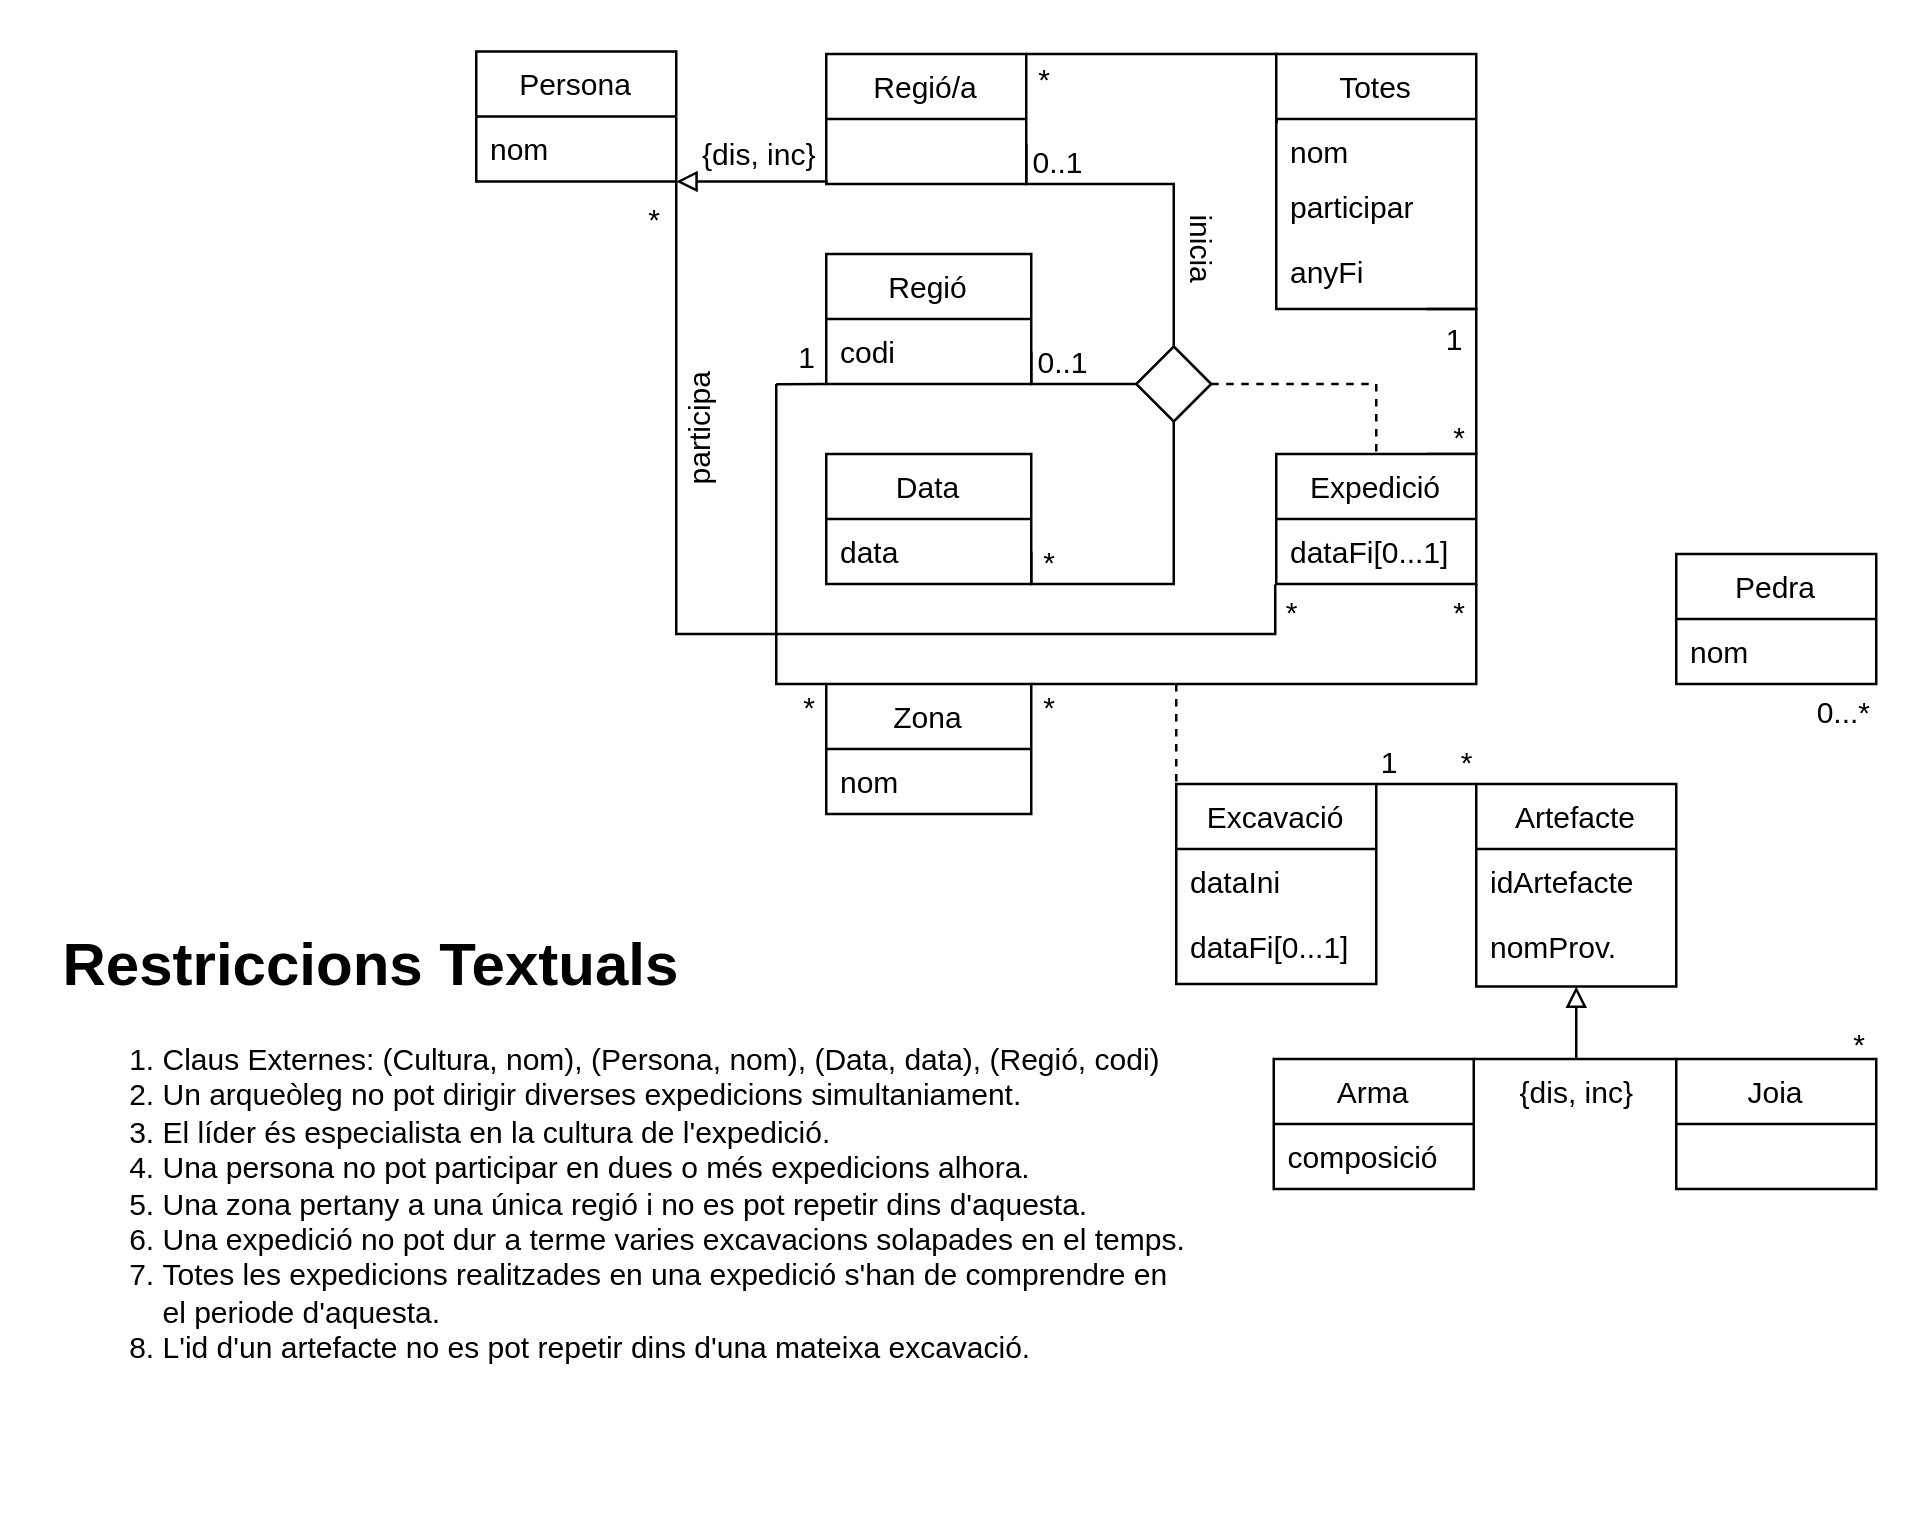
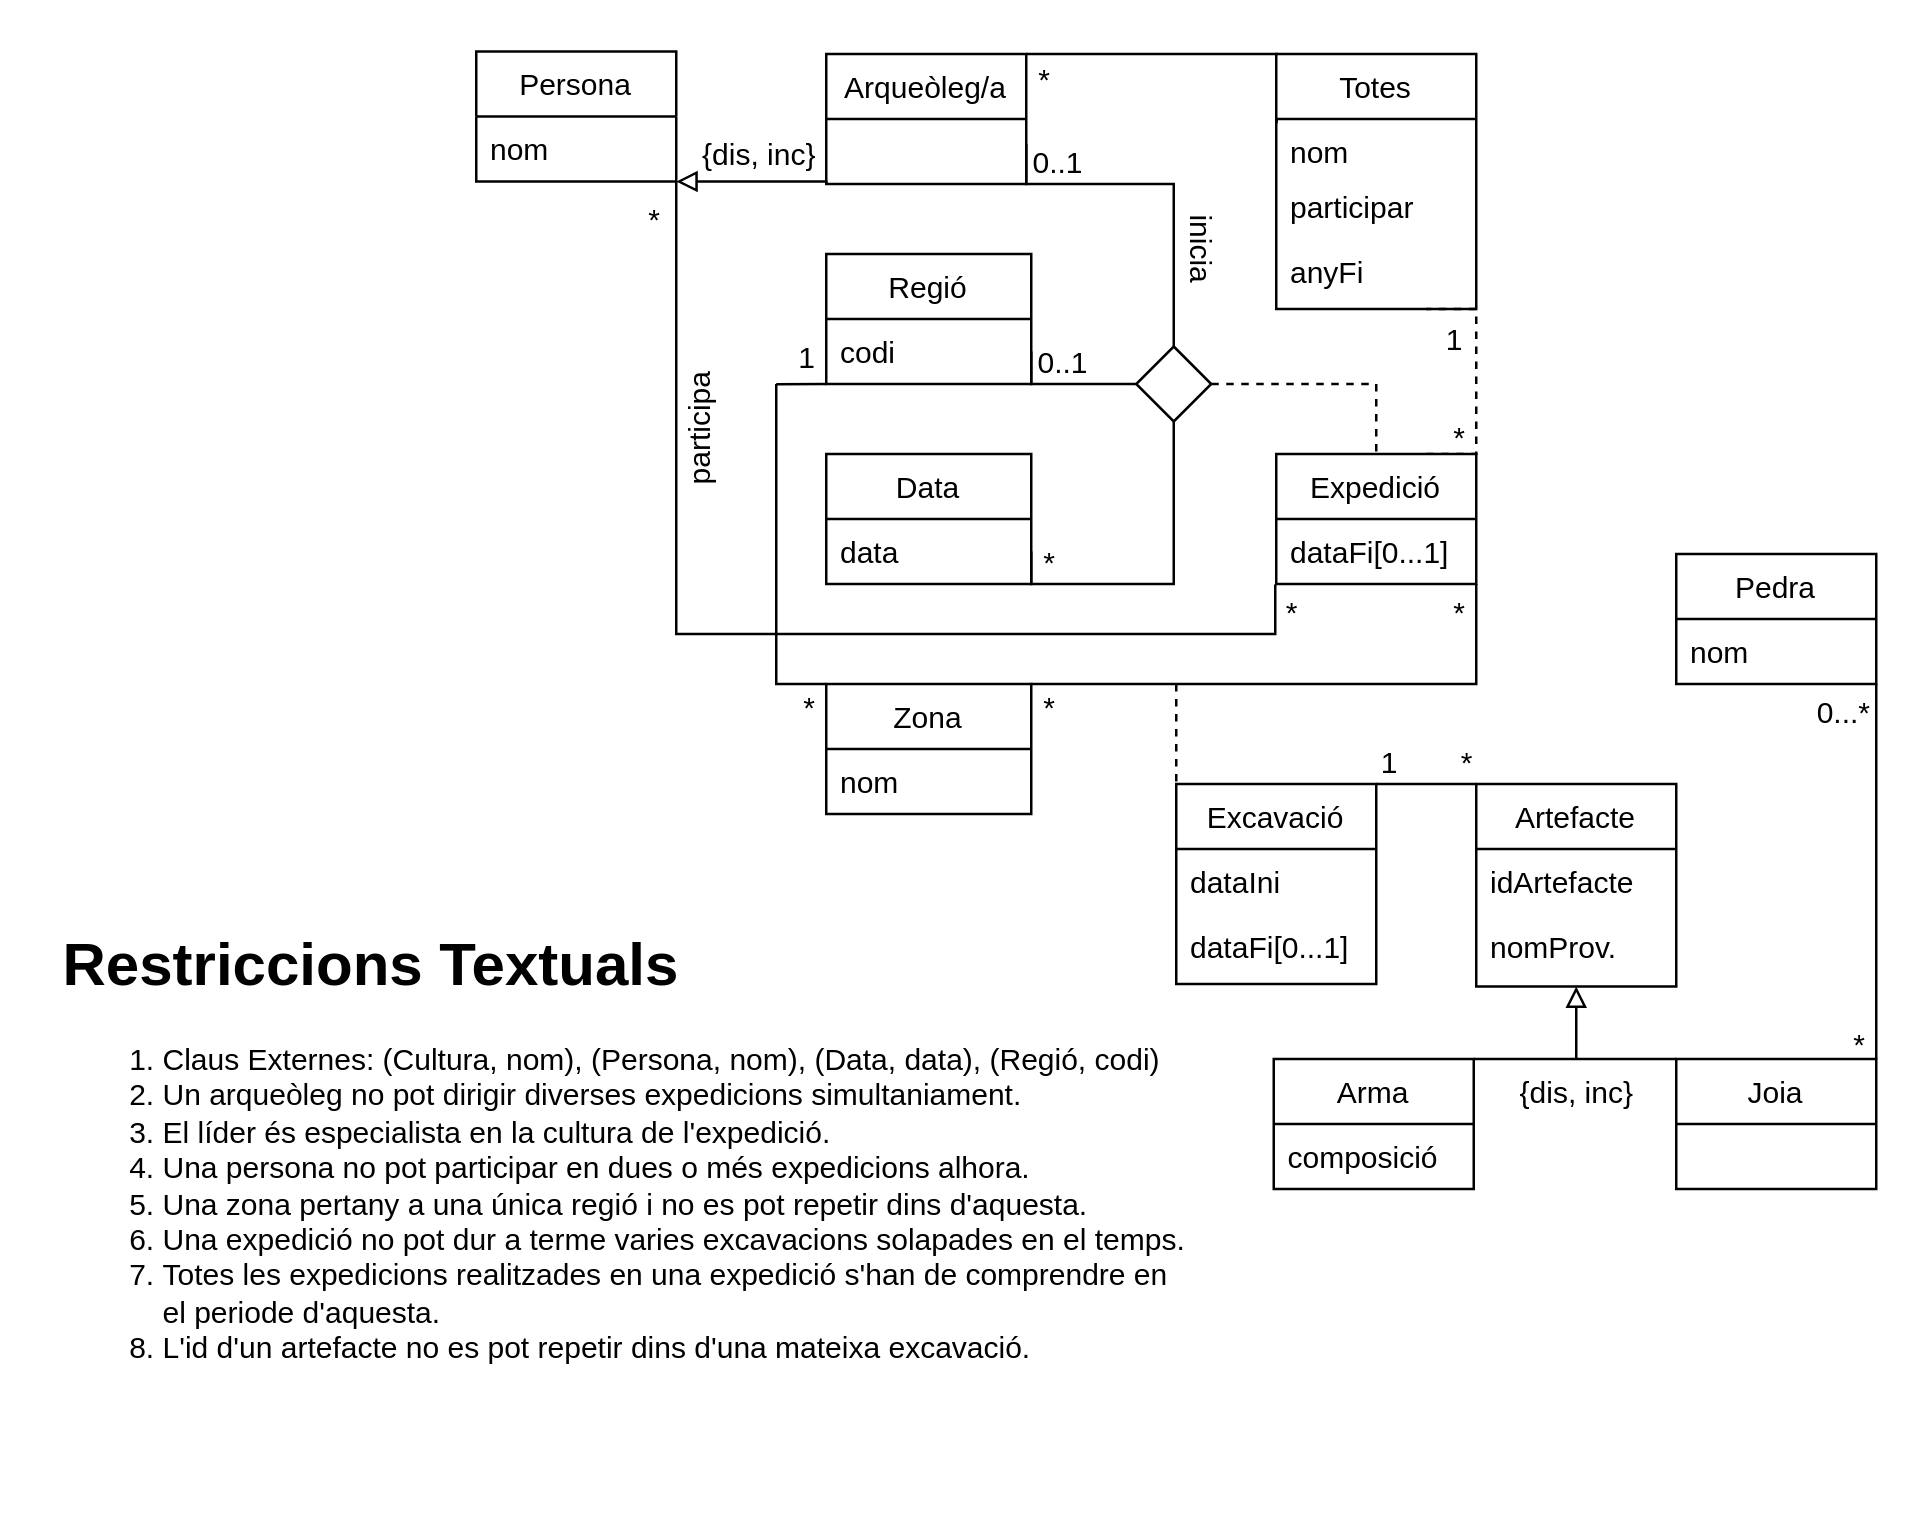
- <mxCell id="6" value="Regió/a" style="swimlane;fontStyle=0;align=center;verticalAlign=top;childLayout=stackLayout;horizontal=1;startSize=26;horizontalStack=0;resizeParent=1;resizeLast=0;collapsible=1;marginBottom=0;rounded=0;shadow=0;strokeWidth=1;" parent="1" vertex="1"><mxGeometry x="330" y="21" width="80" height="52" as="geometry"><mxRectangle x="550" y="140" width="160" height="26" as="alternateBounds" /></mxGeometry></mxCell>
+ <mxCell id="6" value="Arqueòleg/a" style="swimlane;fontStyle=0;align=center;verticalAlign=top;childLayout=stackLayout;horizontal=1;startSize=26;horizontalStack=0;resizeParent=1;resizeLast=0;collapsible=1;marginBottom=0;rounded=0;shadow=0;strokeWidth=1;" parent="1" vertex="1"><mxGeometry x="330" y="21" width="80" height="52" as="geometry"><mxRectangle x="550" y="140" width="160" height="26" as="alternateBounds" /></mxGeometry></mxCell>
- <mxCell id="19" style="edgeStyle=orthogonalEdgeStyle;rounded=0;orthogonalLoop=1;jettySize=auto;html=1;exitX=0.75;exitY=0;exitDx=0;exitDy=0;entryX=0.75;entryY=1;entryDx=0;entryDy=0;endArrow=none;endFill=0;" parent="1" source="21" target="7" edge="1"><mxGeometry relative="1" as="geometry"><Array as="points"><mxPoint x="590" y="181" /><mxPoint x="590" y="123" /></Array></mxGeometry></mxCell>
+ <mxCell id="19" style="edgeStyle=orthogonalEdgeStyle;rounded=0;orthogonalLoop=1;jettySize=auto;html=1;exitX=0.75;exitY=0;exitDx=0;exitDy=0;entryX=0.75;entryY=1;entryDx=0;entryDy=0;endArrow=none;endFill=0;dashed=1;" parent="1" source="21" target="7" edge="1"><mxGeometry relative="1" as="geometry"><Array as="points"><mxPoint x="590" y="181" /><mxPoint x="590" y="123" /></Array></mxGeometry></mxCell>
+ <mxCell id="59" style="edgeStyle=orthogonalEdgeStyle;rounded=0;jumpSize=2;orthogonalLoop=1;jettySize=auto;html=1;exitX=1;exitY=1;exitDx=0;exitDy=0;entryX=1;entryY=0;entryDx=0;entryDy=0;startArrow=none;startFill=0;endArrow=none;endFill=0;" parent="1" source="60" target="57" edge="1"><mxGeometry relative="1" as="geometry" /></mxCell>
